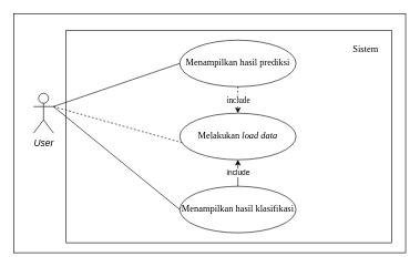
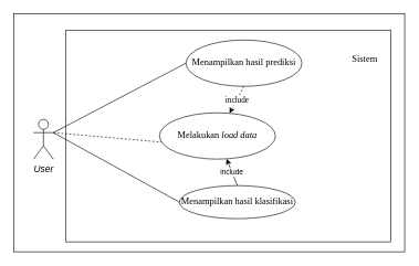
- <mxCell id="14" value="&lt;font face=&quot;Times New Roman&quot; style=&quot;font-size: 14px;&quot;&gt;Sistem&lt;/font&gt;" style="text;html=1;align=center;verticalAlign=middle;whiteSpace=wrap;rounded=0;" vertex="1" parent="1"><mxGeometry x="520" y="60" width="60" height="30" as="geometry" /></mxCell>
+ <mxCell id="14" value="&lt;font face=&quot;Times New Roman&quot; style=&quot;font-size: 14px;&quot;&gt;Sistem&lt;/font&gt;" style="text;html=1;align=center;verticalAlign=middle;whiteSpace=wrap;rounded=0;" vertex="1" parent="1"><mxGeometry x="520" y="75" width="60" height="30" as="geometry" /></mxCell>
- <mxCell id="6" value="&lt;font face=&quot;Times New Roman&quot;&gt;&lt;span style=&quot;font-size: 14px;&quot;&gt;Menampilkan hasil prediksi&lt;/span&gt;&lt;/font&gt;" style="ellipse;whiteSpace=wrap;html=1;" vertex="1" parent="1"><mxGeometry x="270" y="60" width="175" height="70" as="geometry" /></mxCell>
+ <mxCell id="6" value="&lt;font face=&quot;Times New Roman&quot;&gt;&lt;span style=&quot;font-size: 14px;&quot;&gt;Menampilkan hasil prediksi&lt;/span&gt;&lt;/font&gt;" style="ellipse;whiteSpace=wrap;html=1;" vertex="1" parent="1"><mxGeometry x="280" y="60" width="175" height="70" as="geometry" /></mxCell>
- <mxCell id="3" value="&lt;i&gt;&lt;font style=&quot;font-size: 14px;&quot;&gt;User&lt;/font&gt;&lt;/i&gt;" style="shape=umlActor;verticalLabelPosition=bottom;verticalAlign=top;html=1;outlineConnect=0;" vertex="1" parent="1"><mxGeometry x="50" y="140" width="30" height="60" as="geometry" /></mxCell>
+ <mxCell id="3" value="&lt;i&gt;&lt;font style=&quot;font-size: 14px;&quot;&gt;User&lt;/font&gt;&lt;/i&gt;" style="shape=umlActor;verticalLabelPosition=bottom;verticalAlign=top;html=1;outlineConnect=0;" vertex="1" parent="1"><mxGeometry x="50" y="180" width="30" height="60" as="geometry" /></mxCell>
- <mxCell id="5" value="&lt;font style=&quot;font-size: 14px;&quot; face=&quot;Times New Roman&quot;&gt;Melakukan &lt;i&gt;load data&lt;/i&gt;&lt;/font&gt;" style="ellipse;whiteSpace=wrap;html=1;" vertex="1" parent="1"><mxGeometry x="270" y="170" width="175" height="70" as="geometry" /></mxCell>
+ <mxCell id="5" value="&lt;font style=&quot;font-size: 14px;&quot; face=&quot;Times New Roman&quot;&gt;Melakukan &lt;i&gt;load data&lt;/i&gt;&lt;/font&gt;" style="ellipse;whiteSpace=wrap;html=1;" vertex="1" parent="1"><mxGeometry x="240" y="170" width="175" height="70" as="geometry" /></mxCell>
- <mxCell id="7" value="&lt;font face=&quot;Times New Roman&quot;&gt;&lt;span style=&quot;font-size: 14px;&quot;&gt;Menampilkan hasil klasifikasi&lt;/span&gt;&lt;/font&gt;" style="ellipse;whiteSpace=wrap;html=1;" vertex="1" parent="1"><mxGeometry x="270" y="280" width="175" height="70" as="geometry" /></mxCell>
+ <mxCell id="7" value="&lt;font face=&quot;Times New Roman&quot;&gt;&lt;span style=&quot;font-size: 14px;&quot;&gt;Menampilkan hasil klasifikasi&lt;/span&gt;&lt;/font&gt;" style="ellipse;whiteSpace=wrap;html=1;" vertex="1" parent="1"><mxGeometry x="270" y="280" width="175" height="50" as="geometry" /></mxCell>
